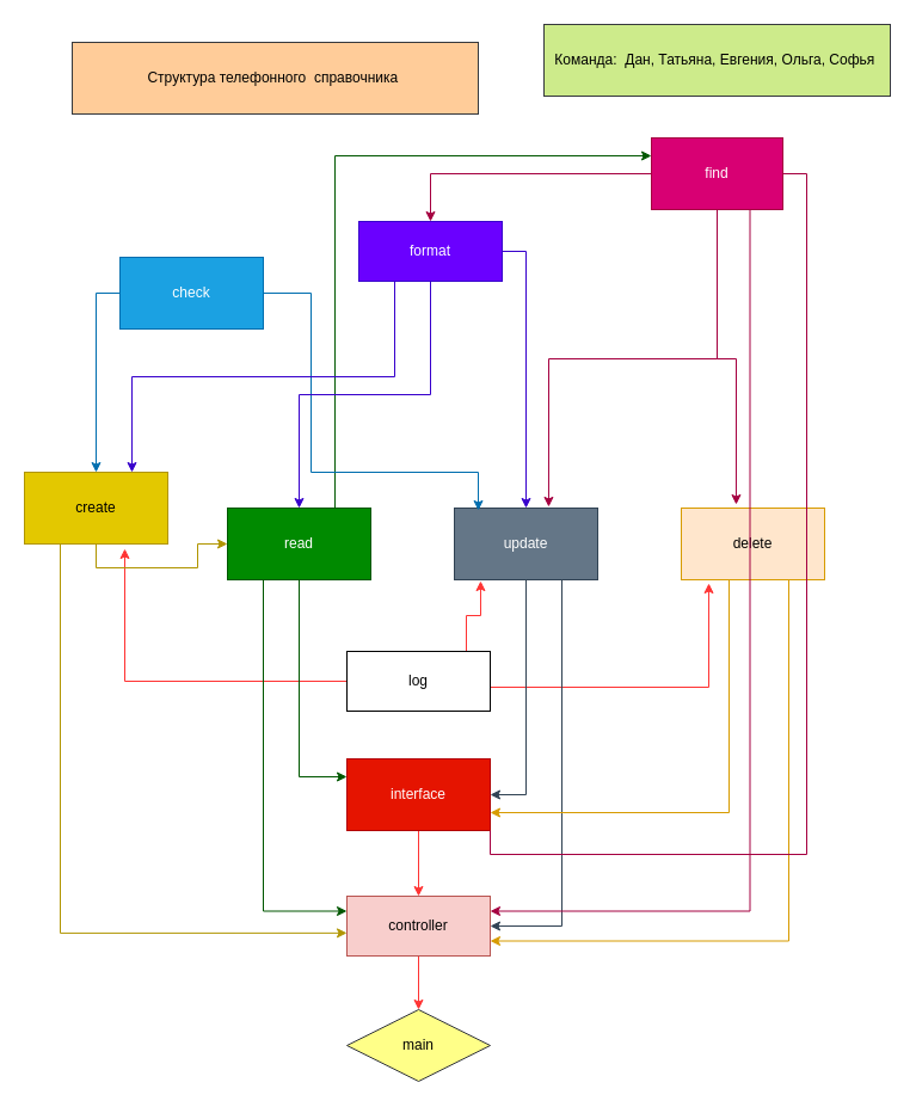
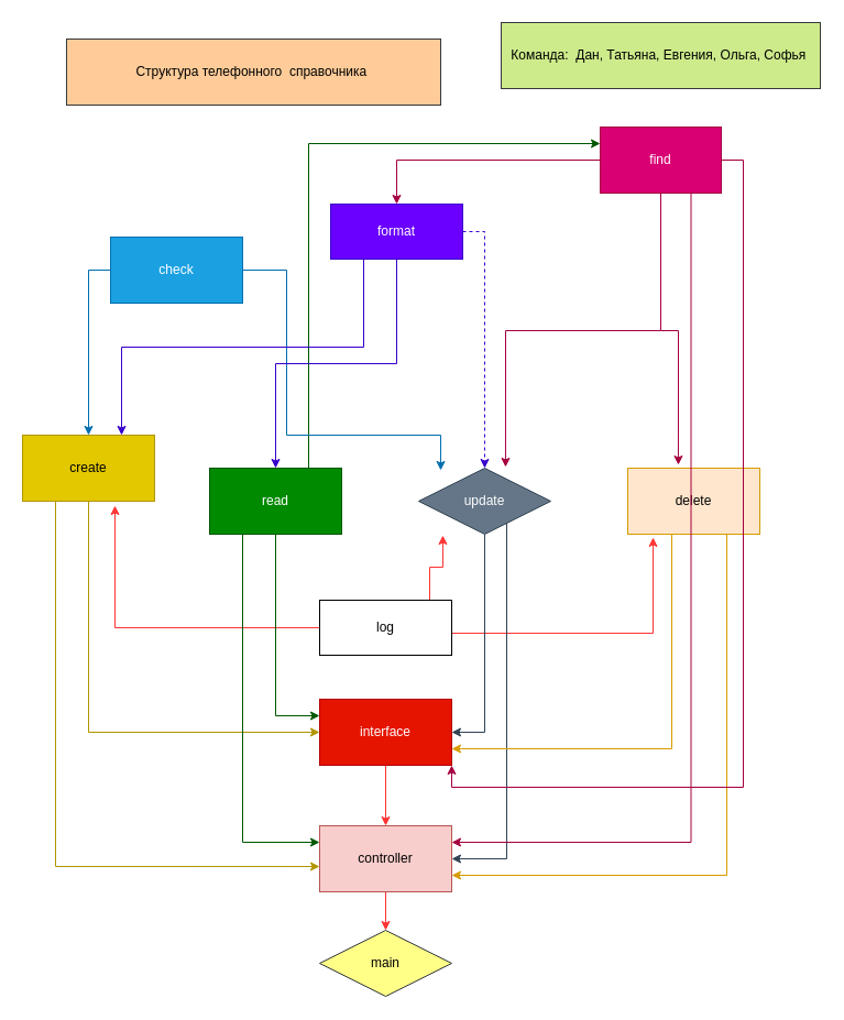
- <mxCell id="35" style="edgeStyle=orthogonalEdgeStyle;rounded=0;orthogonalLoop=1;jettySize=auto;html=1;exitX=1;exitY=0.5;exitDx=0;exitDy=0;entryX=0.5;entryY=0;entryDx=0;entryDy=0;fillColor=#6a00ff;strokeColor=#3700CC;" edge="1" parent="1" source="36" target="19"><mxGeometry relative="1" as="geometry" /></mxCell>
+ <mxCell id="35" style="edgeStyle=orthogonalEdgeStyle;rounded=0;orthogonalLoop=1;jettySize=auto;html=1;exitX=1;exitY=0.5;exitDx=0;exitDy=0;entryX=0.5;entryY=0;entryDx=0;entryDy=0;fillColor=#6a00ff;strokeColor=#3700CC;dashed=1;" edge="1" parent="1" source="36" target="19"><mxGeometry relative="1" as="geometry" /></mxCell>
- <mxCell id="19" value="update" style="rounded=0;whiteSpace=wrap;html=1;fillColor=#647687;strokeColor=#314354;fontColor=#ffffff;" vertex="1" parent="1"><mxGeometry x="380" y="425" width="120" height="60" as="geometry" /></mxCell>
+ <mxCell id="19" value="update" style="rhombus;whiteSpace=wrap;html=1;fillColor=#647687;strokeColor=#314354;fontColor=#ffffff;" vertex="1" parent="1"><mxGeometry x="380" y="425" width="120" height="60" as="geometry" /></mxCell>
- <mxCell id="10" style="edgeStyle=orthogonalEdgeStyle;rounded=0;orthogonalLoop=1;jettySize=auto;html=1;exitX=0.5;exitY=1;exitDx=0;exitDy=0;fillColor=#e3c800;strokeColor=#B09500;" edge="1" parent="1" source="12" target="16"><mxGeometry relative="1" as="geometry" /></mxCell>
+ <mxCell id="10" style="edgeStyle=orthogonalEdgeStyle;rounded=0;orthogonalLoop=1;jettySize=auto;html=1;exitX=0.5;exitY=1;exitDx=0;exitDy=0;entryX=0;entryY=0.5;entryDx=0;entryDy=0;fillColor=#e3c800;strokeColor=#B09500;" edge="1" parent="1" source="12" target="5"><mxGeometry relative="1" as="geometry" /></mxCell>
- <mxCell id="25" style="edgeStyle=orthogonalEdgeStyle;rounded=0;orthogonalLoop=1;jettySize=auto;html=1;exitX=1;exitY=0.5;exitDx=0;exitDy=0;entryX=1;entryY=1;entryDx=0;entryDy=0;strokeColor=#A50040;fillColor=#d80073;endArrow=none;" edge="1" parent="1" source="28" target="5"><mxGeometry relative="1" as="geometry" /></mxCell>
+ <mxCell id="25" style="edgeStyle=orthogonalEdgeStyle;rounded=0;orthogonalLoop=1;jettySize=auto;html=1;exitX=1;exitY=0.5;exitDx=0;exitDy=0;entryX=1;entryY=1;entryDx=0;entryDy=0;strokeColor=#A50040;fillColor=#d80073;" edge="1" parent="1" source="28" target="5"><mxGeometry relative="1" as="geometry" /></mxCell>
- <mxCell id="3" value="controller" style="rounded=0;whiteSpace=wrap;html=1;fillColor=#f8cecc;strokeColor=#b85450;" vertex="1" parent="1"><mxGeometry x="290" y="750" width="120" height="50" as="geometry" /></mxCell>
+ <mxCell id="3" value="controller" style="rounded=0;whiteSpace=wrap;html=1;fillColor=#f8cecc;strokeColor=#b85450;" vertex="1" parent="1"><mxGeometry x="290" y="750" width="120" height="60" as="geometry" /></mxCell>
